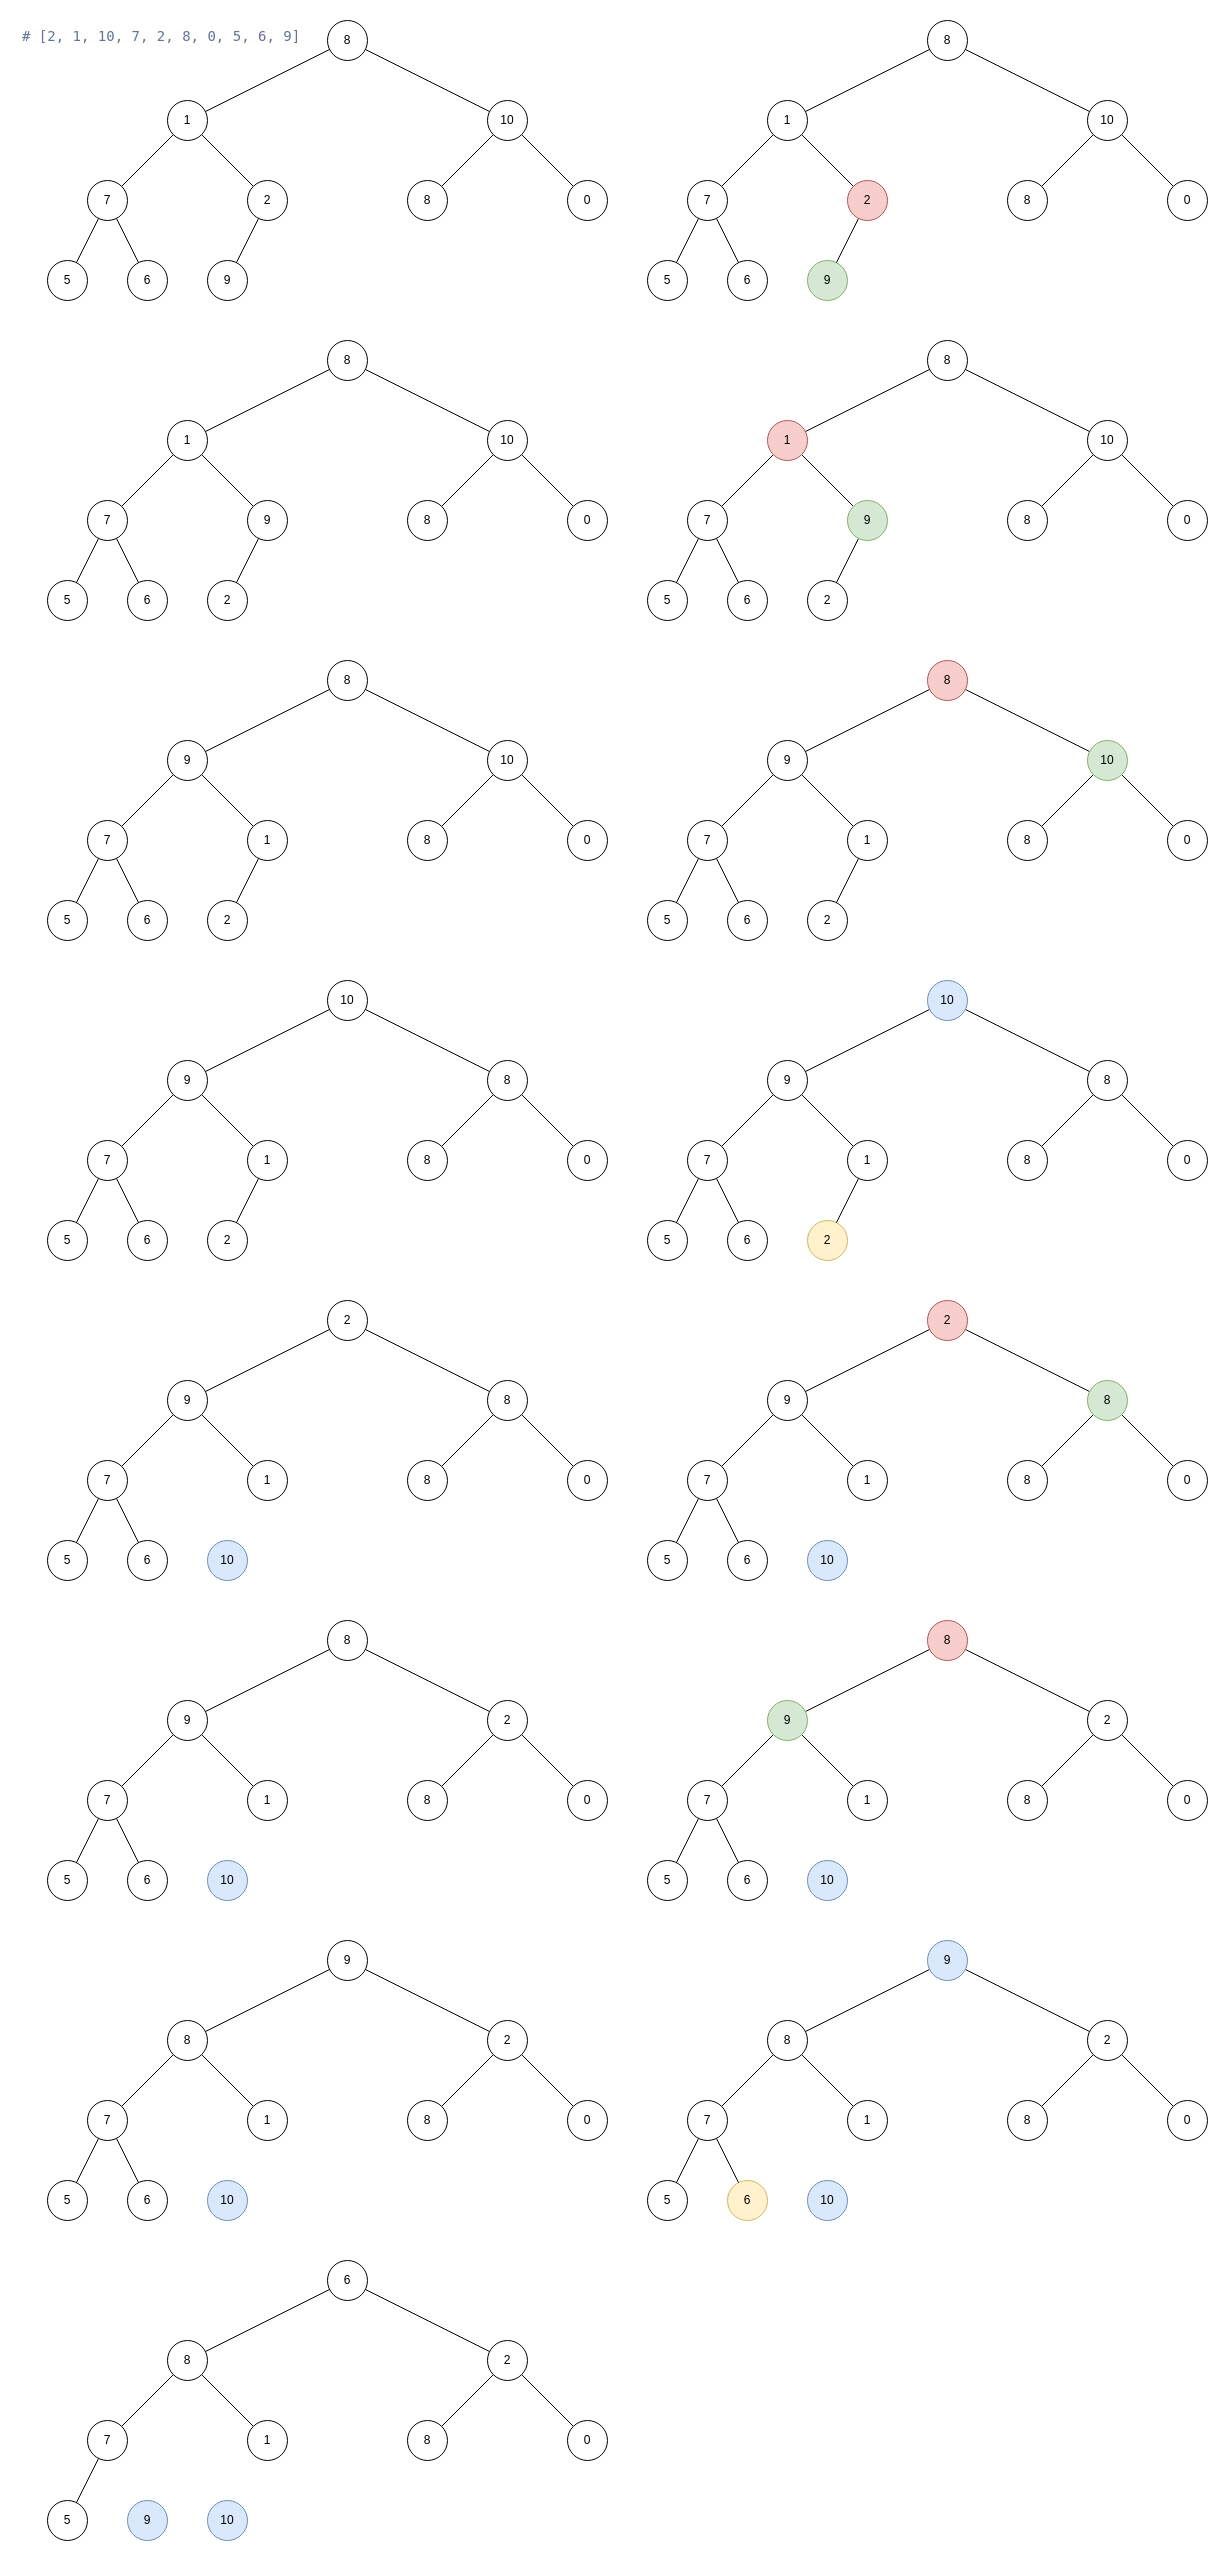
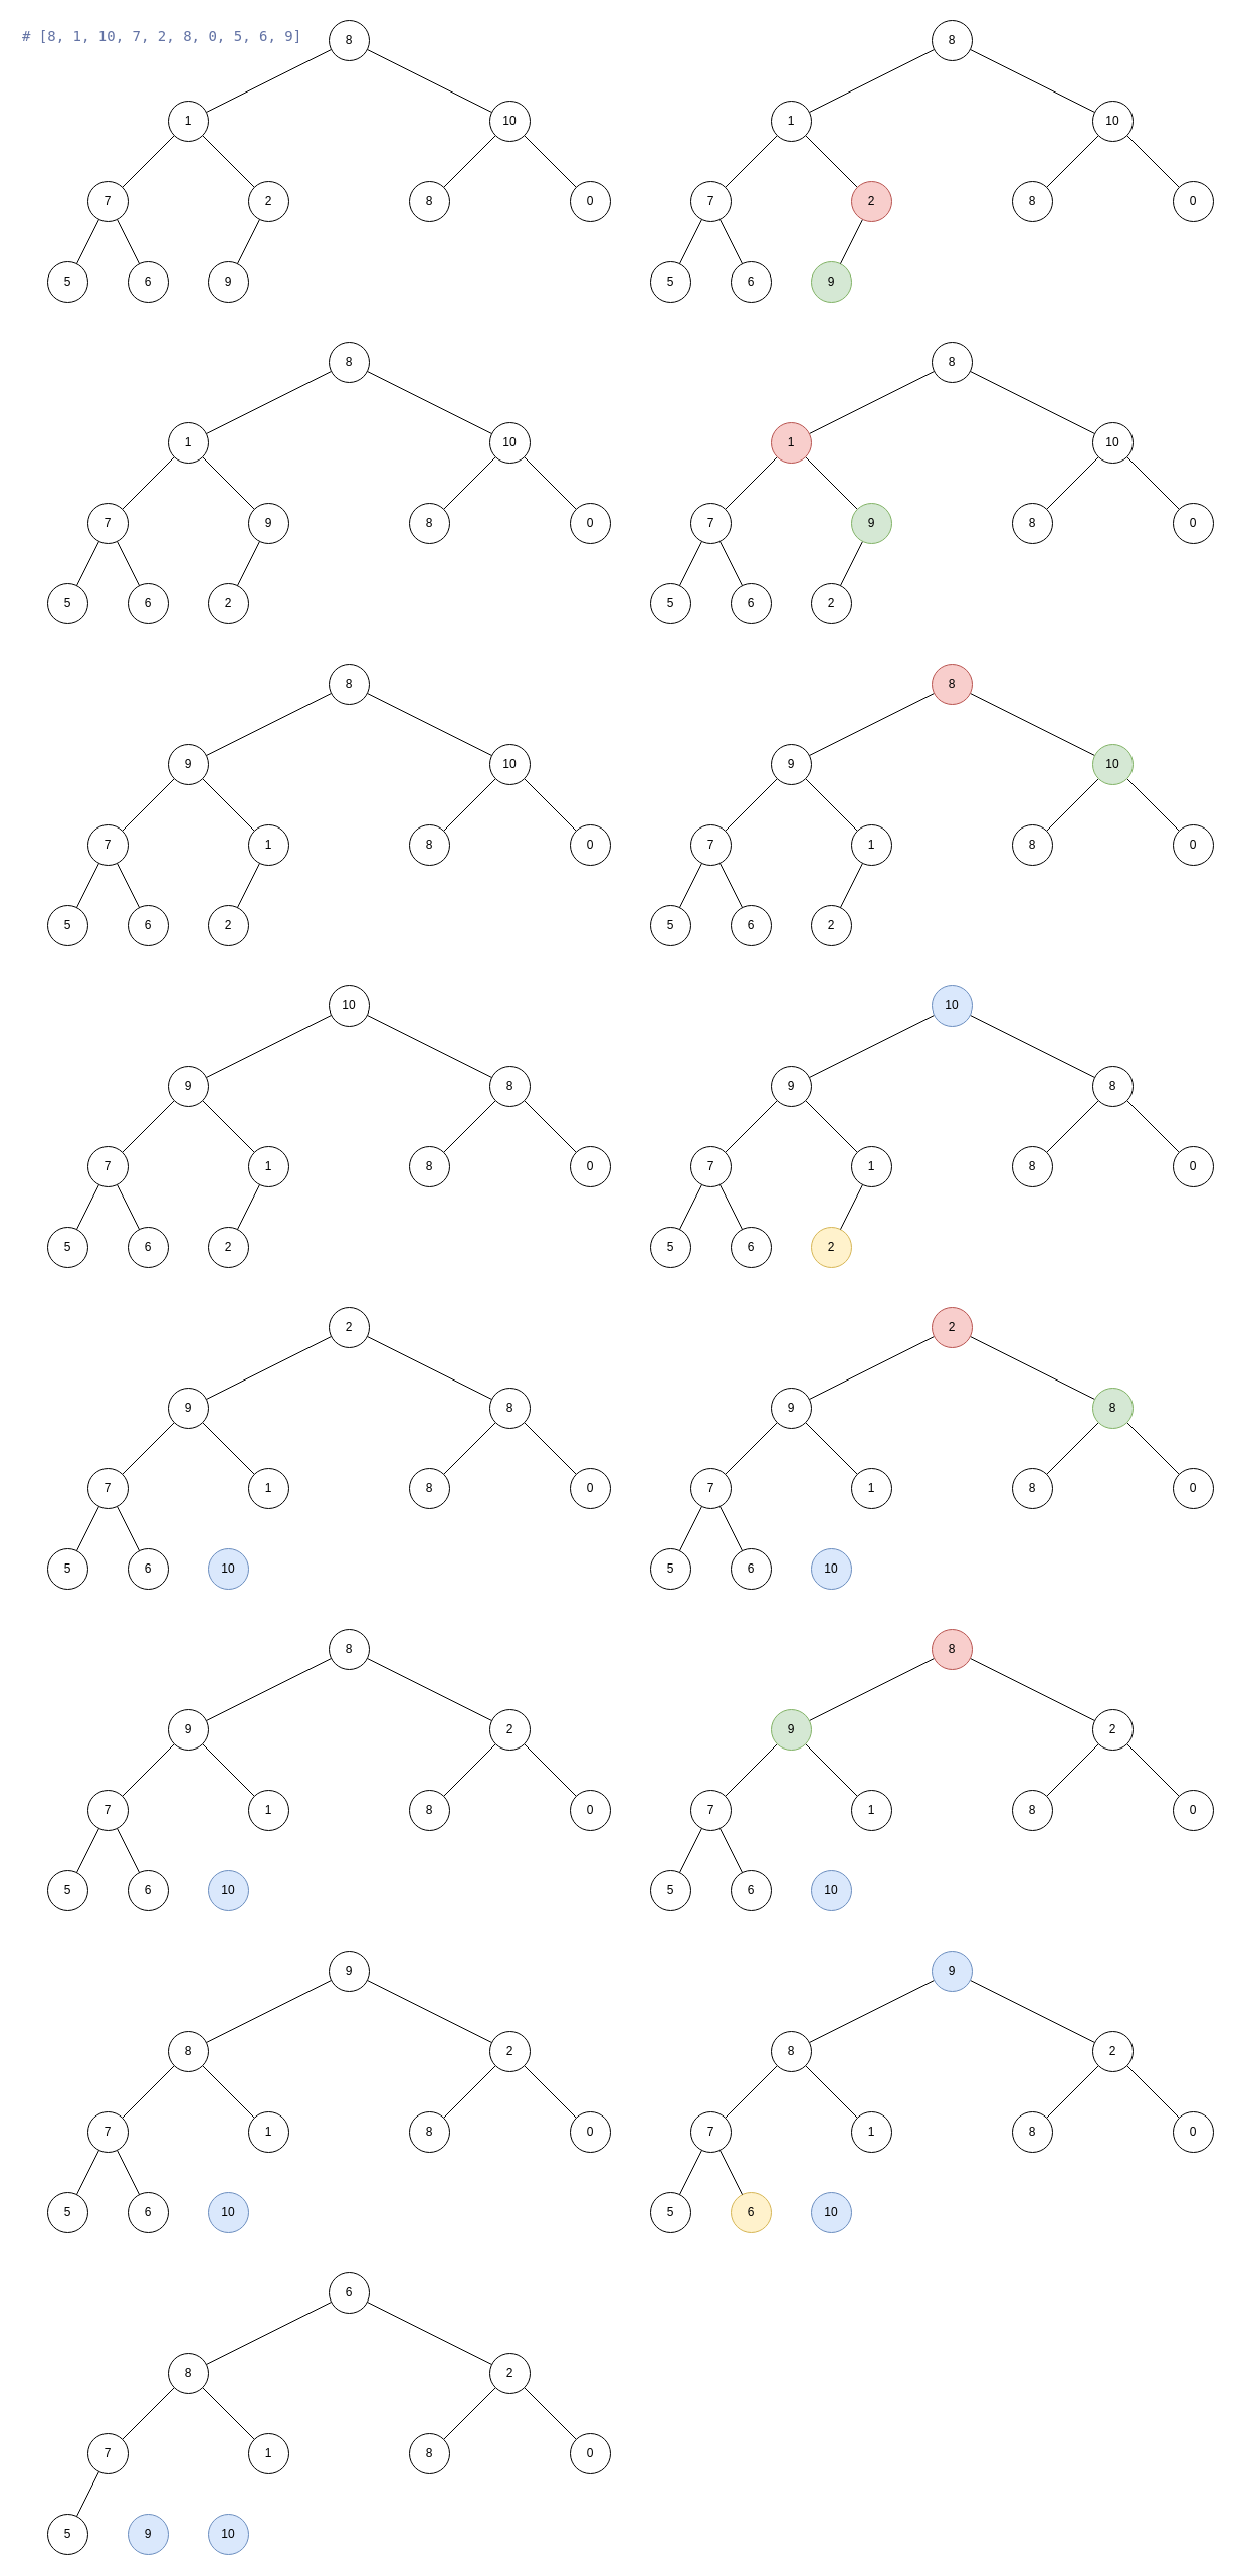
- <mxCell id="2" value="&lt;div style=&quot;color: rgb(248, 248, 242); font-family: &amp;quot;Droid Sans Mono&amp;quot;, &amp;quot;monospace&amp;quot;, monospace; font-weight: normal; font-size: 14px; line-height: 19px; white-space: pre;&quot;&gt;&lt;div style=&quot;&quot;&gt;&lt;span style=&quot;color: rgb(98, 114, 164);&quot;&gt;# [2, 1, 10, 7, 2, 8, 0, 5, 6, 9]&lt;/span&gt;&lt;/div&gt;&lt;/div&gt;" style="text;whiteSpace=wrap;html=1;" vertex="1" parent="1"><mxGeometry x="20" width="287" height="40" as="geometry" y="20" /></mxCell>
+ <mxCell id="2" value="&lt;div style=&quot;color: rgb(248, 248, 242); font-family: &amp;quot;Droid Sans Mono&amp;quot;, &amp;quot;monospace&amp;quot;, monospace; font-weight: normal; font-size: 14px; line-height: 19px; white-space: pre;&quot;&gt;&lt;div style=&quot;&quot;&gt;&lt;span style=&quot;color: rgb(98, 114, 164);&quot;&gt;# [8, 1, 10, 7, 2, 8, 0, 5, 6, 9]&lt;/span&gt;&lt;/div&gt;&lt;/div&gt;" style="text;whiteSpace=wrap;html=1;" vertex="1" parent="1"><mxGeometry x="20" width="287" height="40" as="geometry" y="20" /></mxCell>
